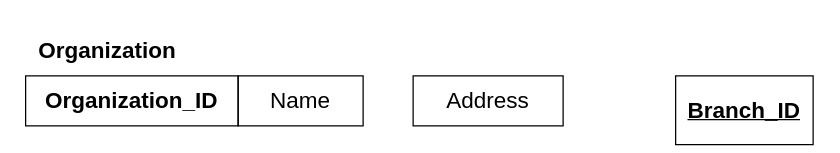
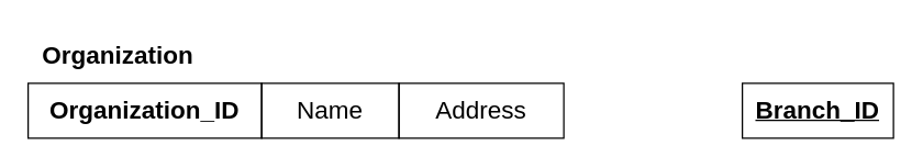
- <mxCell id="6" value="Address" style="whiteSpace=wrap;html=1;align=center;strokeColor=default;fontSize=18;fillColor=none;" parent="1" vertex="1"><mxGeometry x="330" y="60" width="120" height="40" as="geometry" /></mxCell>
+ <mxCell id="6" value="Address" style="whiteSpace=wrap;html=1;align=center;strokeColor=default;fontSize=18;fillColor=none;" parent="1" vertex="1"><mxGeometry x="290" y="60" width="120" height="40" as="geometry" /></mxCell>
- <mxCell id="5" value="&lt;b&gt;&lt;u&gt;Branch_ID&lt;/u&gt;&lt;/b&gt;" style="whiteSpace=wrap;html=1;align=center;strokeColor=default;fontSize=18;fillColor=none;" parent="1" vertex="1"><mxGeometry x="540" y="60" width="110" height="55" as="geometry" /></mxCell>
+ <mxCell id="5" value="&lt;b&gt;&lt;u&gt;Branch_ID&lt;/u&gt;&lt;/b&gt;" style="whiteSpace=wrap;html=1;align=center;strokeColor=default;fontSize=18;fillColor=none;" parent="1" vertex="1"><mxGeometry x="540" y="60" width="110" height="40" as="geometry" /></mxCell>
